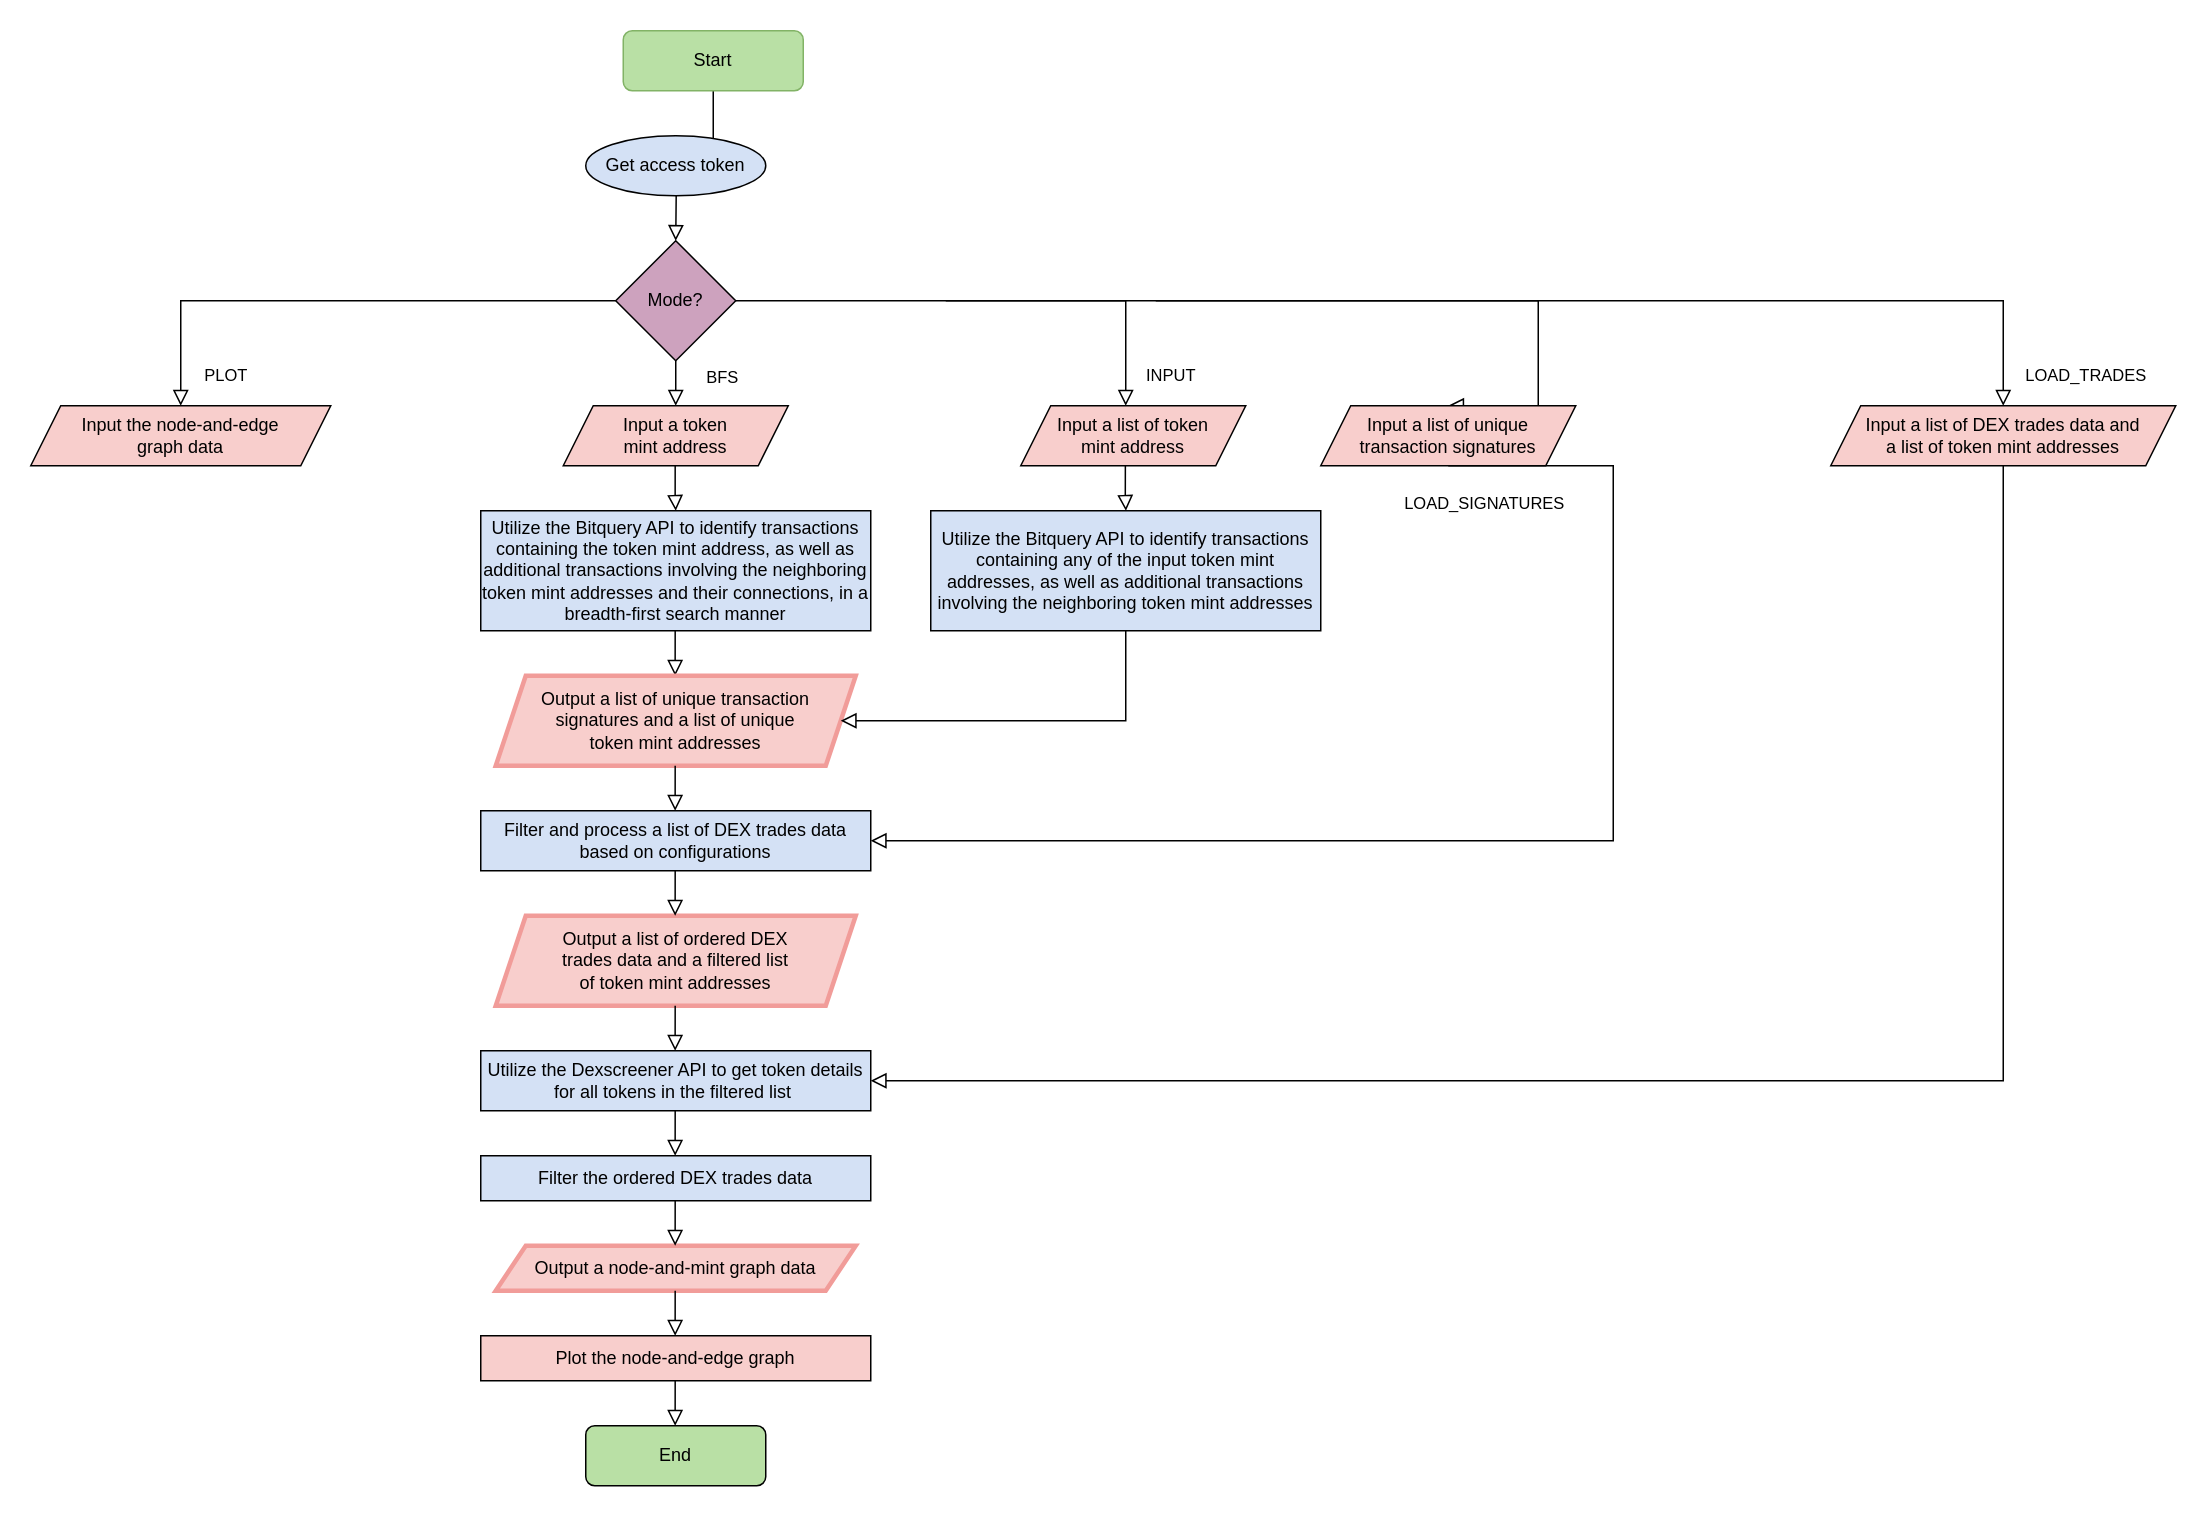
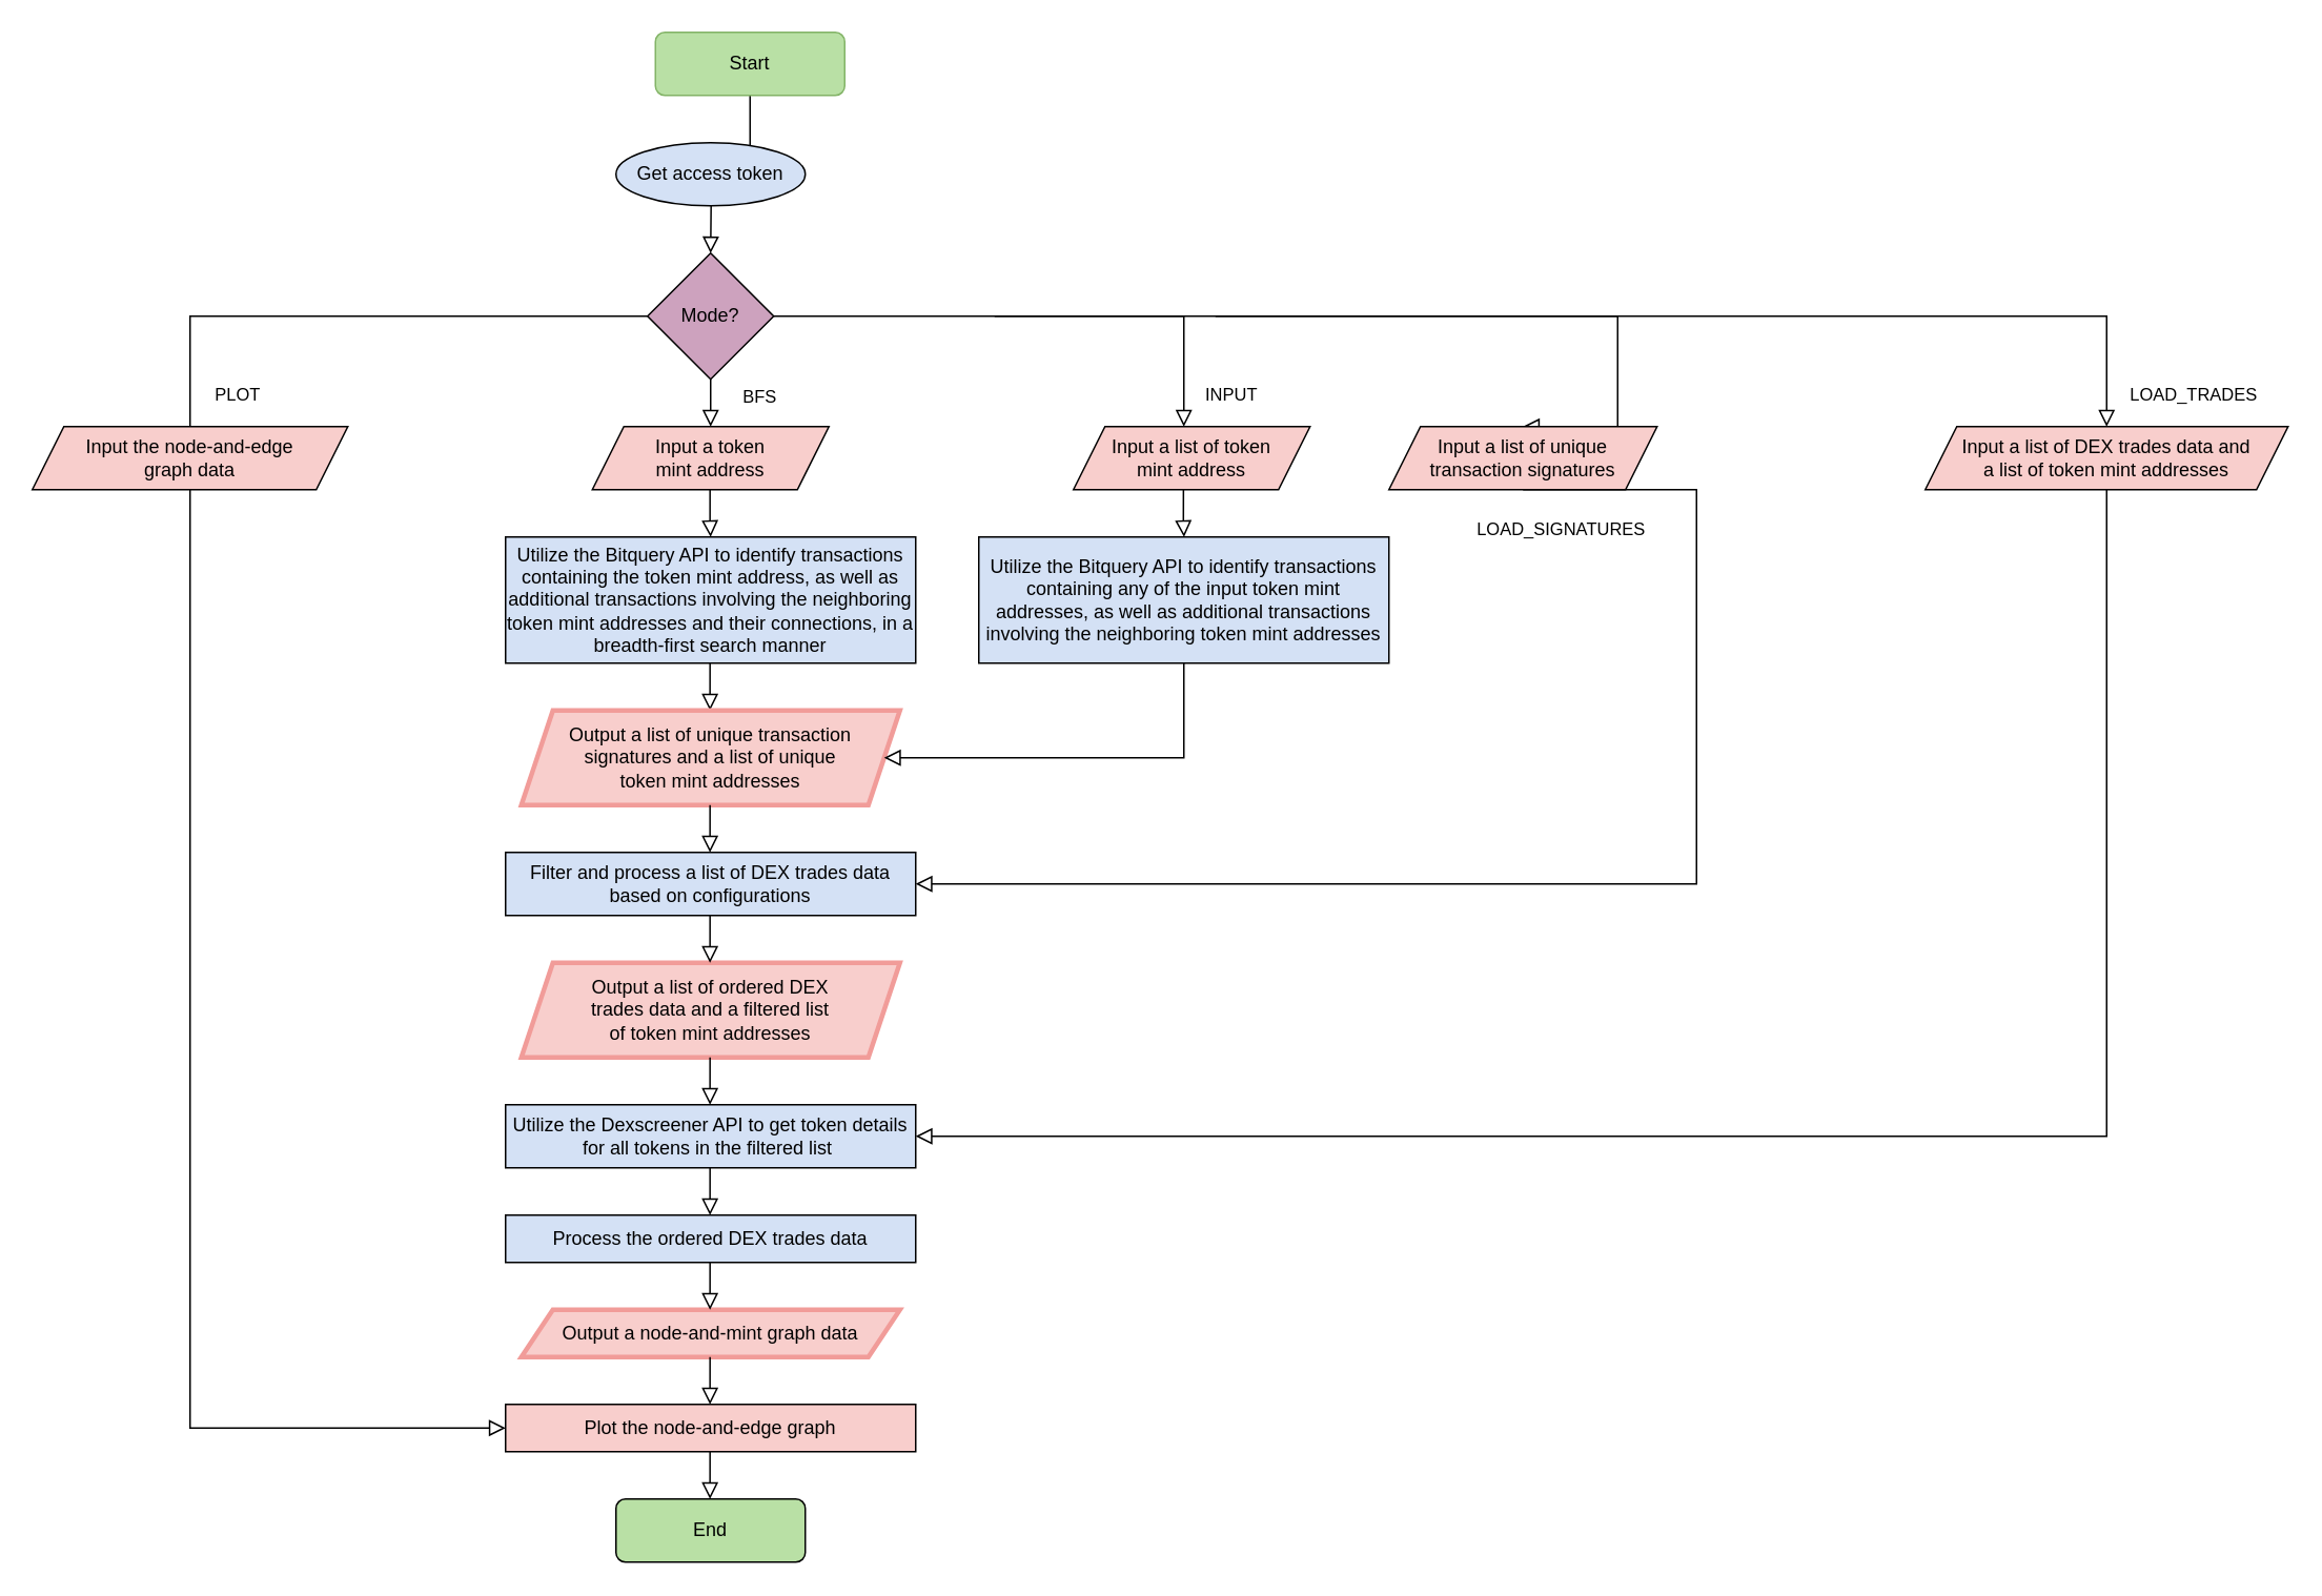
- <mxCell id="38" value="PLOT" style="rounded=0;html=1;jettySize=auto;orthogonalLoop=1;fontSize=11;endArrow=block;endFill=0;endSize=8;strokeWidth=1;shadow=0;labelBackgroundColor=none;edgeStyle=orthogonalEdgeStyle;exitX=0;exitY=0.5;exitDx=0;exitDy=0;entryX=0.5;entryY=0;entryDx=0;entryDy=0;" edge="1" parent="1" source="6" target="39"><mxGeometry x="0.889" y="30" relative="1" as="geometry"><mxPoint x="-30" y="230" as="sourcePoint" /><mxPoint x="30" y="270" as="targetPoint" /><Array as="points"><mxPoint x="120" y="200" /></Array><mxPoint as="offset" /></mxGeometry></mxCell>
+ <mxCell id="38" value="PLOT" style="rounded=0;html=1;jettySize=auto;orthogonalLoop=1;fontSize=11;endArrow=none;endFill=0;endSize=8;strokeWidth=1;shadow=0;labelBackgroundColor=none;edgeStyle=orthogonalEdgeStyle;exitX=0;exitY=0.5;exitDx=0;exitDy=0;entryX=0.5;entryY=0;entryDx=0;entryDy=0;" edge="1" parent="1" source="6" target="39"><mxGeometry x="0.889" y="30" relative="1" as="geometry"><mxPoint x="-30" y="230" as="sourcePoint" /><mxPoint x="30" y="270" as="targetPoint" /><Array as="points"><mxPoint x="120" y="200" /></Array><mxPoint as="offset" /></mxGeometry></mxCell>
+ <mxCell id="40" value="" style="rounded=0;html=1;jettySize=auto;orthogonalLoop=1;fontSize=11;endArrow=block;endFill=0;endSize=8;strokeWidth=1;shadow=0;labelBackgroundColor=none;edgeStyle=orthogonalEdgeStyle;exitX=0.5;exitY=1;exitDx=0;exitDy=0;entryX=0;entryY=0.5;entryDx=0;entryDy=0;" edge="1" parent="1" source="39" target="20"><mxGeometry x="-0.2" y="20" relative="1" as="geometry"><mxPoint x="150.06" y="320" as="sourcePoint" /><mxPoint x="310" y="1030" as="targetPoint" /><Array as="points"><mxPoint x="120" y="905" /></Array><mxPoint as="offset" /></mxGeometry></mxCell>
- <mxCell id="18" value="Filter the ordered DEX trades data" style="rounded=0;whiteSpace=wrap;html=1;fillColor=#D4E1F5;" vertex="1" parent="1"><mxGeometry x="320" y="770" width="260" height="30" as="geometry" /></mxCell>
+ <mxCell id="18" value="Process the ordered DEX trades data" style="rounded=0;whiteSpace=wrap;html=1;fillColor=#D4E1F5;" vertex="1" parent="1"><mxGeometry x="320" y="770" width="260" height="30" as="geometry" /></mxCell>
